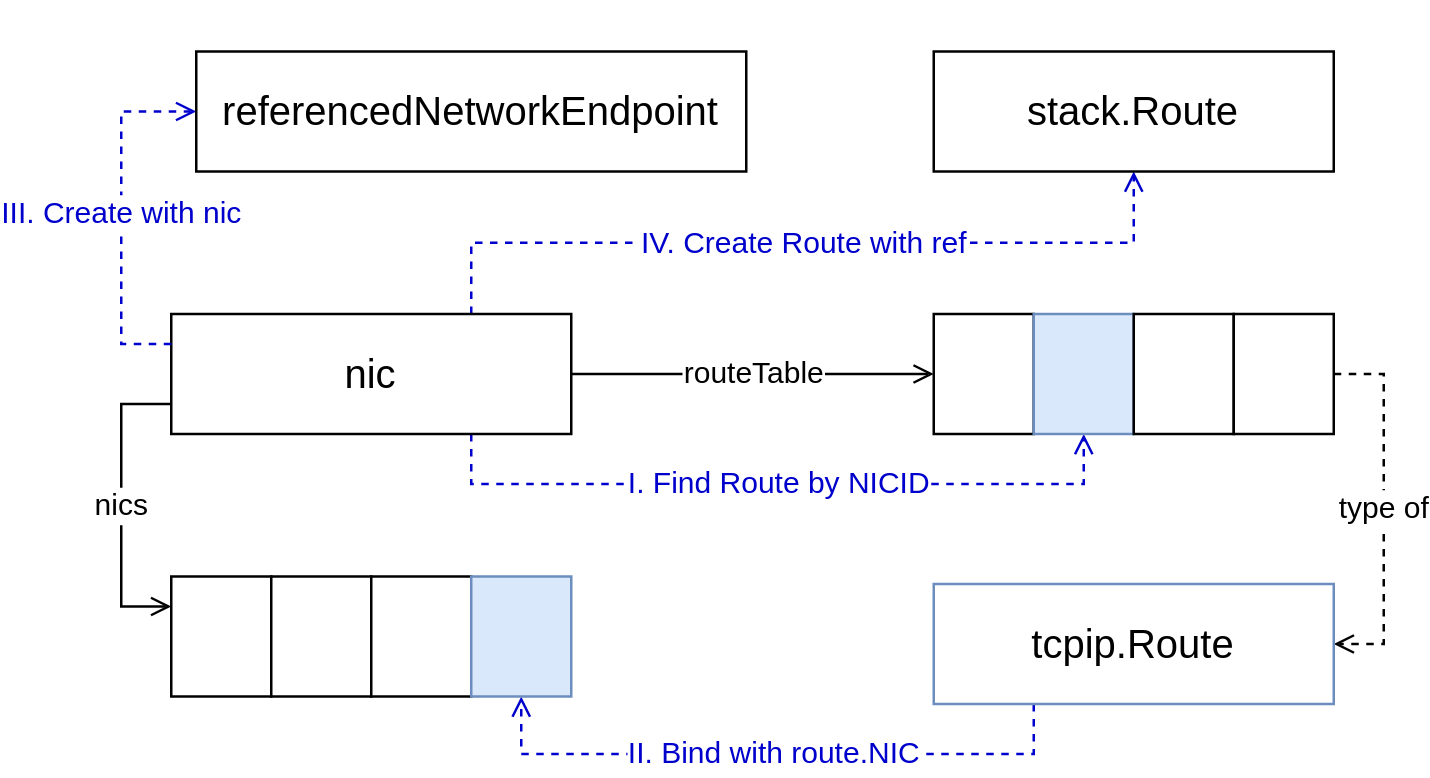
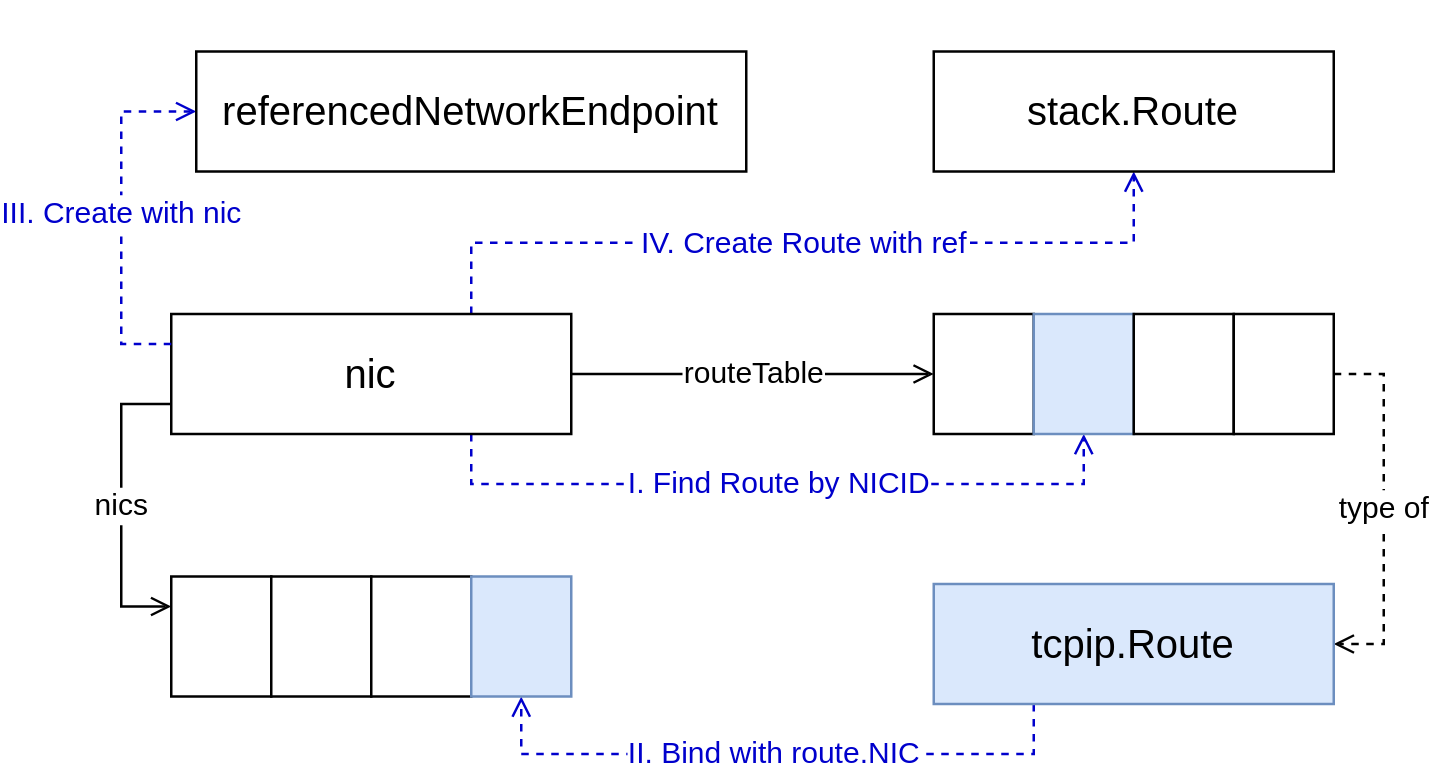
- <mxCell id="13" value="tcpip.Route" style="rounded=0;whiteSpace=wrap;html=1;fontSize=16;fillColor=#ffffff;strokeColor=#6c8ebf;" vertex="1" parent="1"><mxGeometry x="325" y="233" width="160" height="48" as="geometry" /></mxCell>
+ <mxCell id="13" value="tcpip.Route" style="rounded=0;whiteSpace=wrap;html=1;fontSize=16;fillColor=#dae8fc;strokeColor=#6c8ebf;" vertex="1" parent="1"><mxGeometry x="325" y="233" width="160" height="48" as="geometry" /></mxCell>
